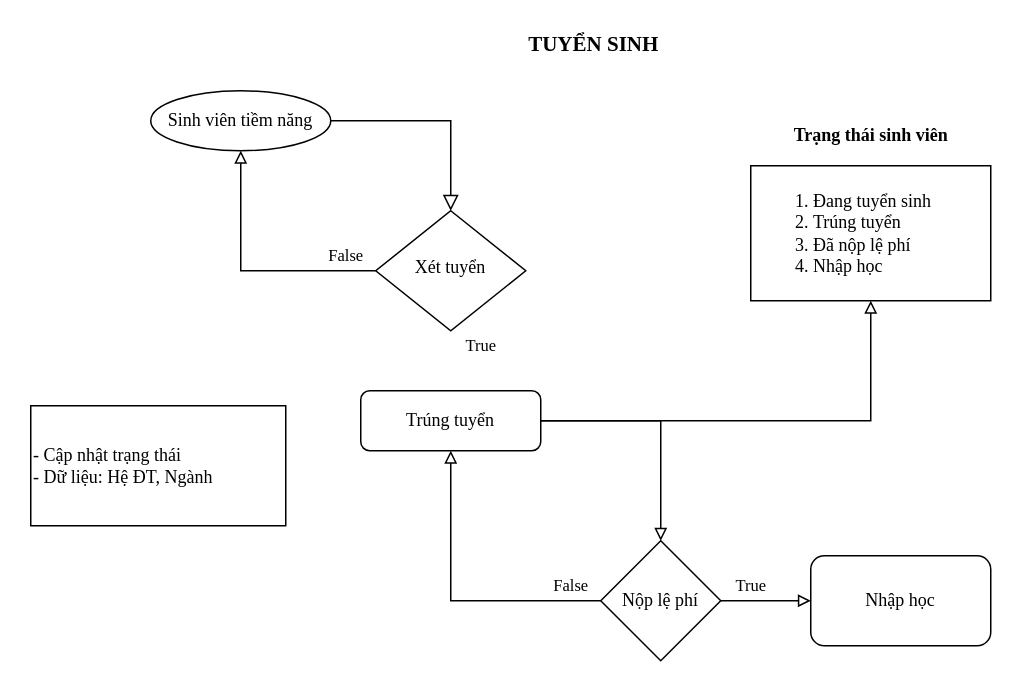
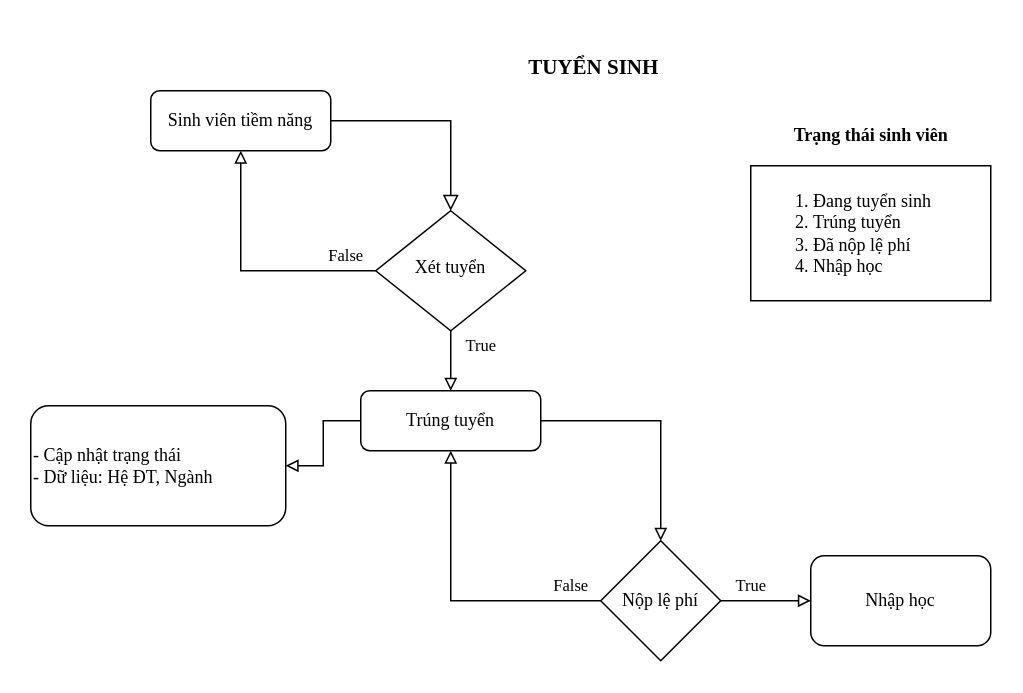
- <mxCell id="20" value="&lt;font&gt;&lt;b&gt;&lt;font style=&quot;font-size: 14px&quot;&gt;TUYỂN SINH&lt;br&gt;&lt;/font&gt;&lt;/b&gt;&lt;/font&gt;" style="text;html=1;align=center;verticalAlign=middle;resizable=0;points=[];autosize=1;strokeColor=none;fontFamily=Tahoma;" vertex="1" parent="1"><mxGeometry x="340" y="20" width="110" height="20" as="geometry" /></mxCell>
+ <mxCell id="20" value="&lt;font&gt;&lt;b&gt;&lt;font style=&quot;font-size: 14px&quot;&gt;TUYỂN SINH&lt;br&gt;&lt;/font&gt;&lt;/b&gt;&lt;/font&gt;" style="text;html=1;align=center;verticalAlign=middle;resizable=0;points=[];autosize=1;strokeColor=none;fontFamily=Tahoma;" vertex="1" parent="1"><mxGeometry x="340" y="35" width="110" height="20" as="geometry" /></mxCell>
- <mxCell id="3" value="&lt;div&gt;Sinh viên tiềm năng&lt;/div&gt;" style="ellipse;whiteSpace=wrap;html=1;fontSize=12;glass=0;strokeWidth=1;shadow=0;fontFamily=Tahoma;" parent="1" vertex="1"><mxGeometry x="100" y="60" width="120" height="40" as="geometry" /></mxCell>
+ <mxCell id="3" value="&lt;div&gt;Sinh viên tiềm năng&lt;/div&gt;" style="rounded=1;whiteSpace=wrap;html=1;fontSize=12;glass=0;strokeWidth=1;shadow=0;fontFamily=Tahoma;" parent="1" vertex="1"><mxGeometry x="100" y="60" width="120" height="40" as="geometry" /></mxCell>
+ <mxCell id="5" style="edgeStyle=orthogonalEdgeStyle;rounded=0;orthogonalLoop=1;jettySize=auto;html=1;entryX=0.5;entryY=0;entryDx=0;entryDy=0;endArrow=block;endFill=0;fontFamily=Tahoma;" edge="1" parent="1" source="6" target="9"><mxGeometry relative="1" as="geometry" /></mxCell>
- <mxCell id="8" value="" style="edgeStyle=orthogonalEdgeStyle;rounded=0;orthogonalLoop=1;jettySize=auto;html=1;endArrow=block;endFill=0;fontFamily=Tahoma;" edge="1" parent="1" source="9" target="10"><mxGeometry relative="1" as="geometry" /></mxCell>
+ <mxCell id="8" value="" style="edgeStyle=orthogonalEdgeStyle;rounded=0;orthogonalLoop=1;jettySize=auto;html=1;endArrow=block;endFill=0;fontFamily=Tahoma;" edge="1" parent="1" source="9" target="18"><mxGeometry relative="1" as="geometry" /></mxCell>
- <mxCell id="18" value="&lt;div align=&quot;left&quot;&gt;- Cập nhật trạng thái&lt;/div&gt;&lt;div align=&quot;left&quot;&gt;- Dữ liệu: Hệ ĐT, Ngành&lt;br&gt;&lt;/div&gt;" style="rounded=0;whiteSpace=wrap;html=1;align=left;fontFamily=Tahoma;" vertex="1" parent="1"><mxGeometry x="20" y="270" width="170" height="80" as="geometry" /></mxCell>
+ <mxCell id="18" value="&lt;div align=&quot;left&quot;&gt;- Cập nhật trạng thái&lt;/div&gt;&lt;div align=&quot;left&quot;&gt;- Dữ liệu: Hệ ĐT, Ngành&lt;br&gt;&lt;/div&gt;" style="whiteSpace=wrap;html=1;align=left;fontFamily=Tahoma;rounded=1;" vertex="1" parent="1"><mxGeometry x="20" y="270" width="170" height="80" as="geometry" /></mxCell>
